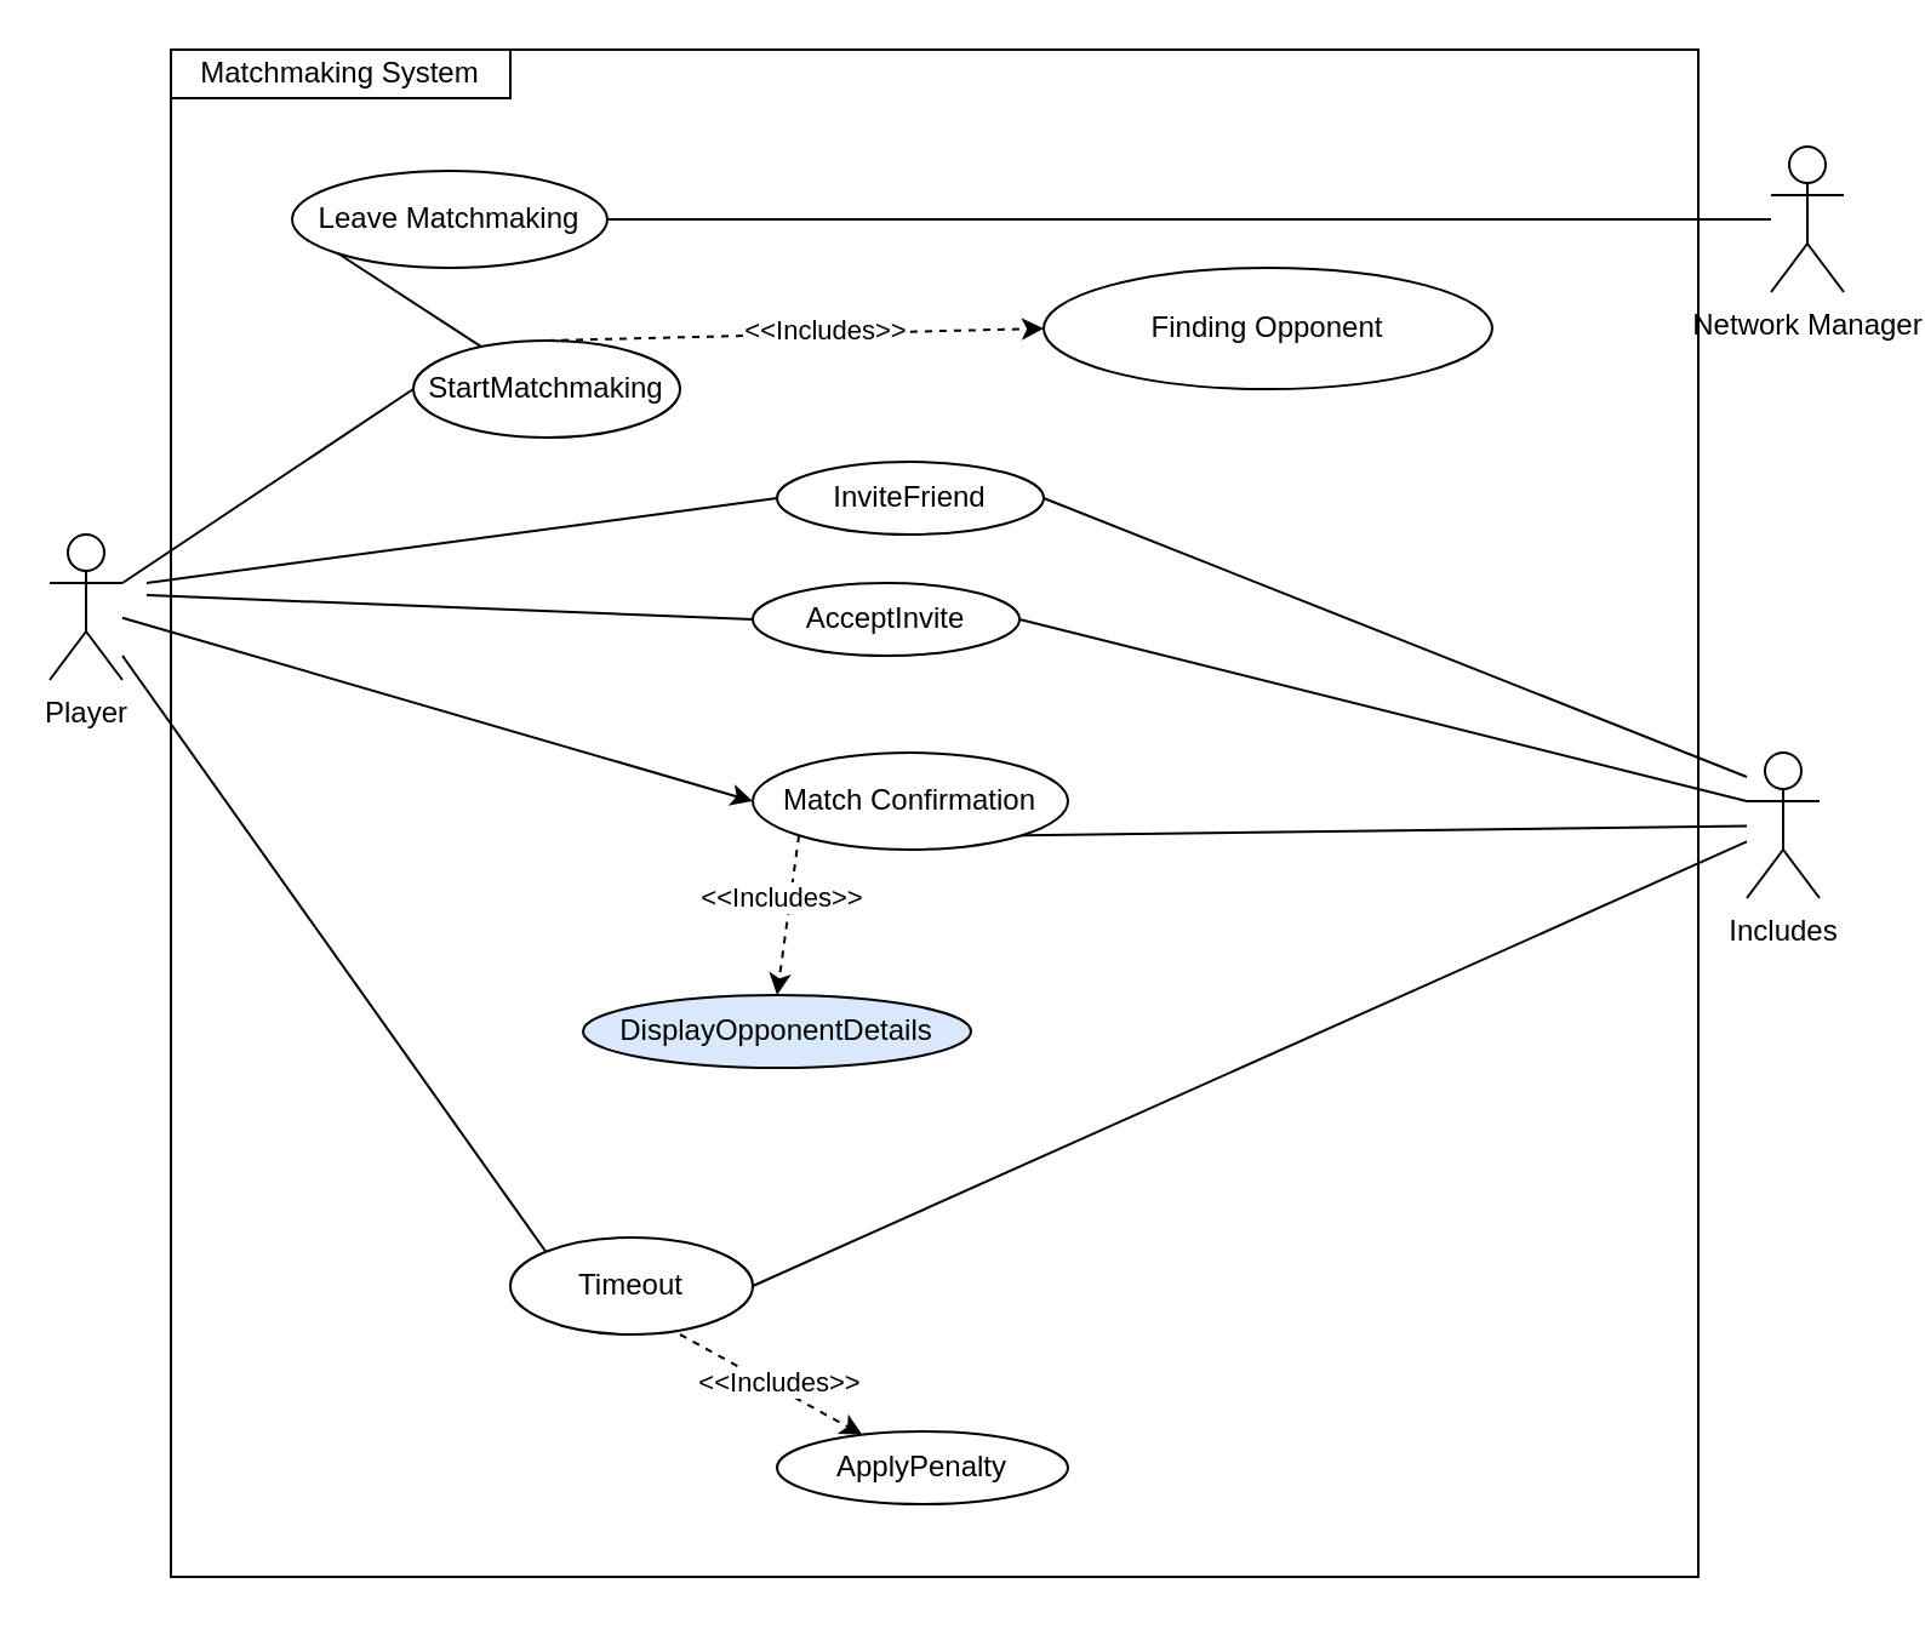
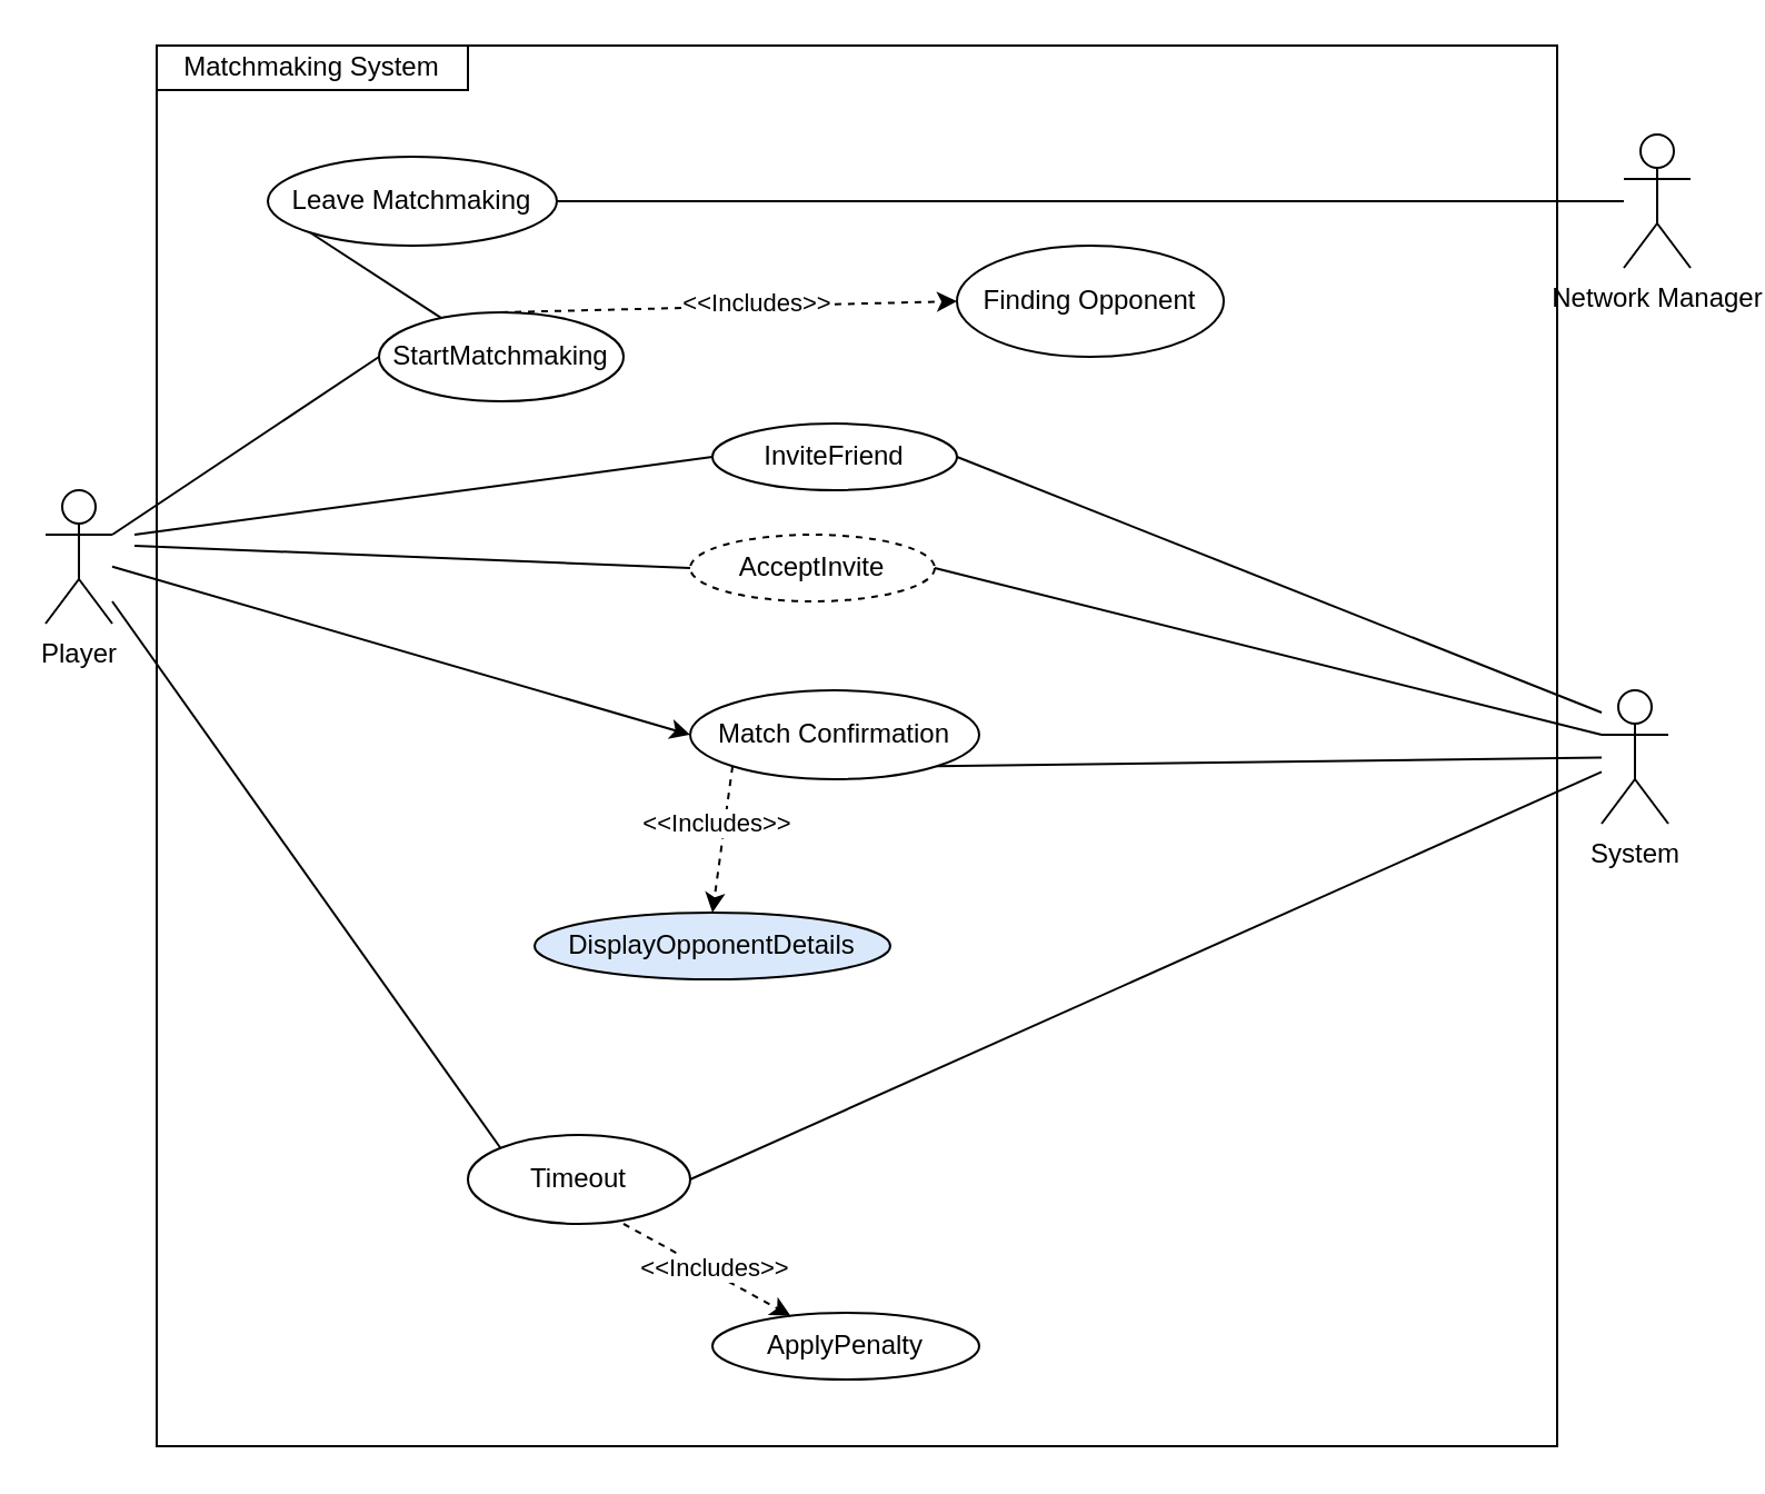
- <mxCell id="6" value="Finding Opponent" style="ellipse;whiteSpace=wrap;html=1;" parent="1" vertex="1"><mxGeometry x="430" y="110" width="185" height="50" as="geometry" /></mxCell>
+ <mxCell id="6" value="Finding Opponent" style="ellipse;whiteSpace=wrap;html=1;" parent="1" vertex="1"><mxGeometry x="430" y="110" width="120" height="50" as="geometry" /></mxCell>
- <mxCell id="29" value="AcceptInvite" style="ellipse;whiteSpace=wrap;html=1;" vertex="1" parent="1"><mxGeometry x="310" y="240" width="110" height="30" as="geometry" /></mxCell>
+ <mxCell id="29" value="AcceptInvite" style="ellipse;whiteSpace=wrap;html=1;dashed=1;" vertex="1" parent="1"><mxGeometry x="310" y="240" width="110" height="30" as="geometry" /></mxCell>
- <mxCell id="12" value="Includes" style="shape=umlActor;verticalLabelPosition=bottom;verticalAlign=top;html=1;outlineConnect=0;" parent="1" vertex="1"><mxGeometry x="720" y="310" width="30" height="60" as="geometry" /></mxCell>
+ <mxCell id="12" value="System" style="shape=umlActor;verticalLabelPosition=bottom;verticalAlign=top;html=1;outlineConnect=0;" parent="1" vertex="1"><mxGeometry x="720" y="310" width="30" height="60" as="geometry" /></mxCell>
